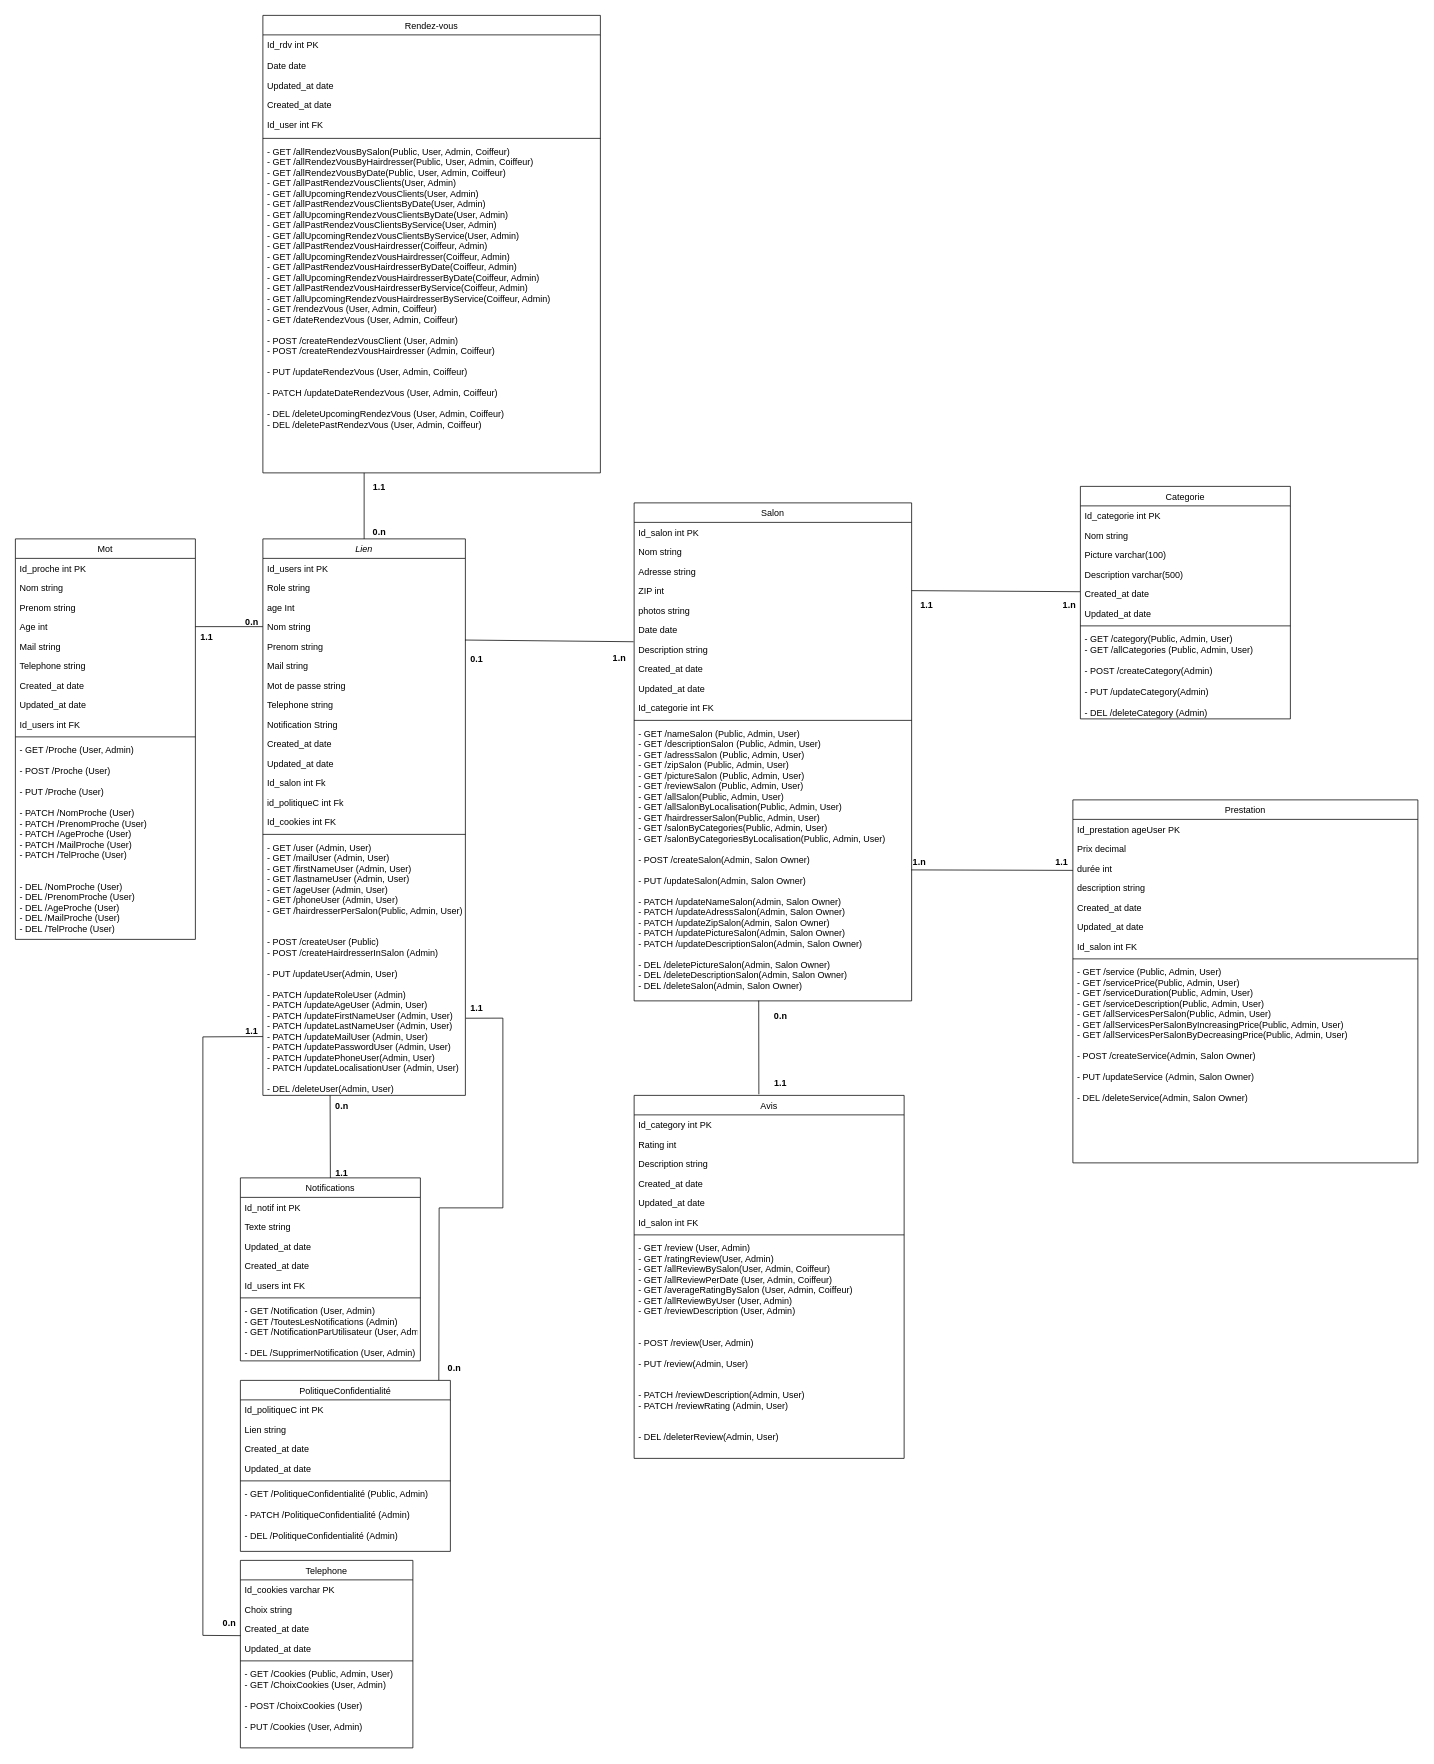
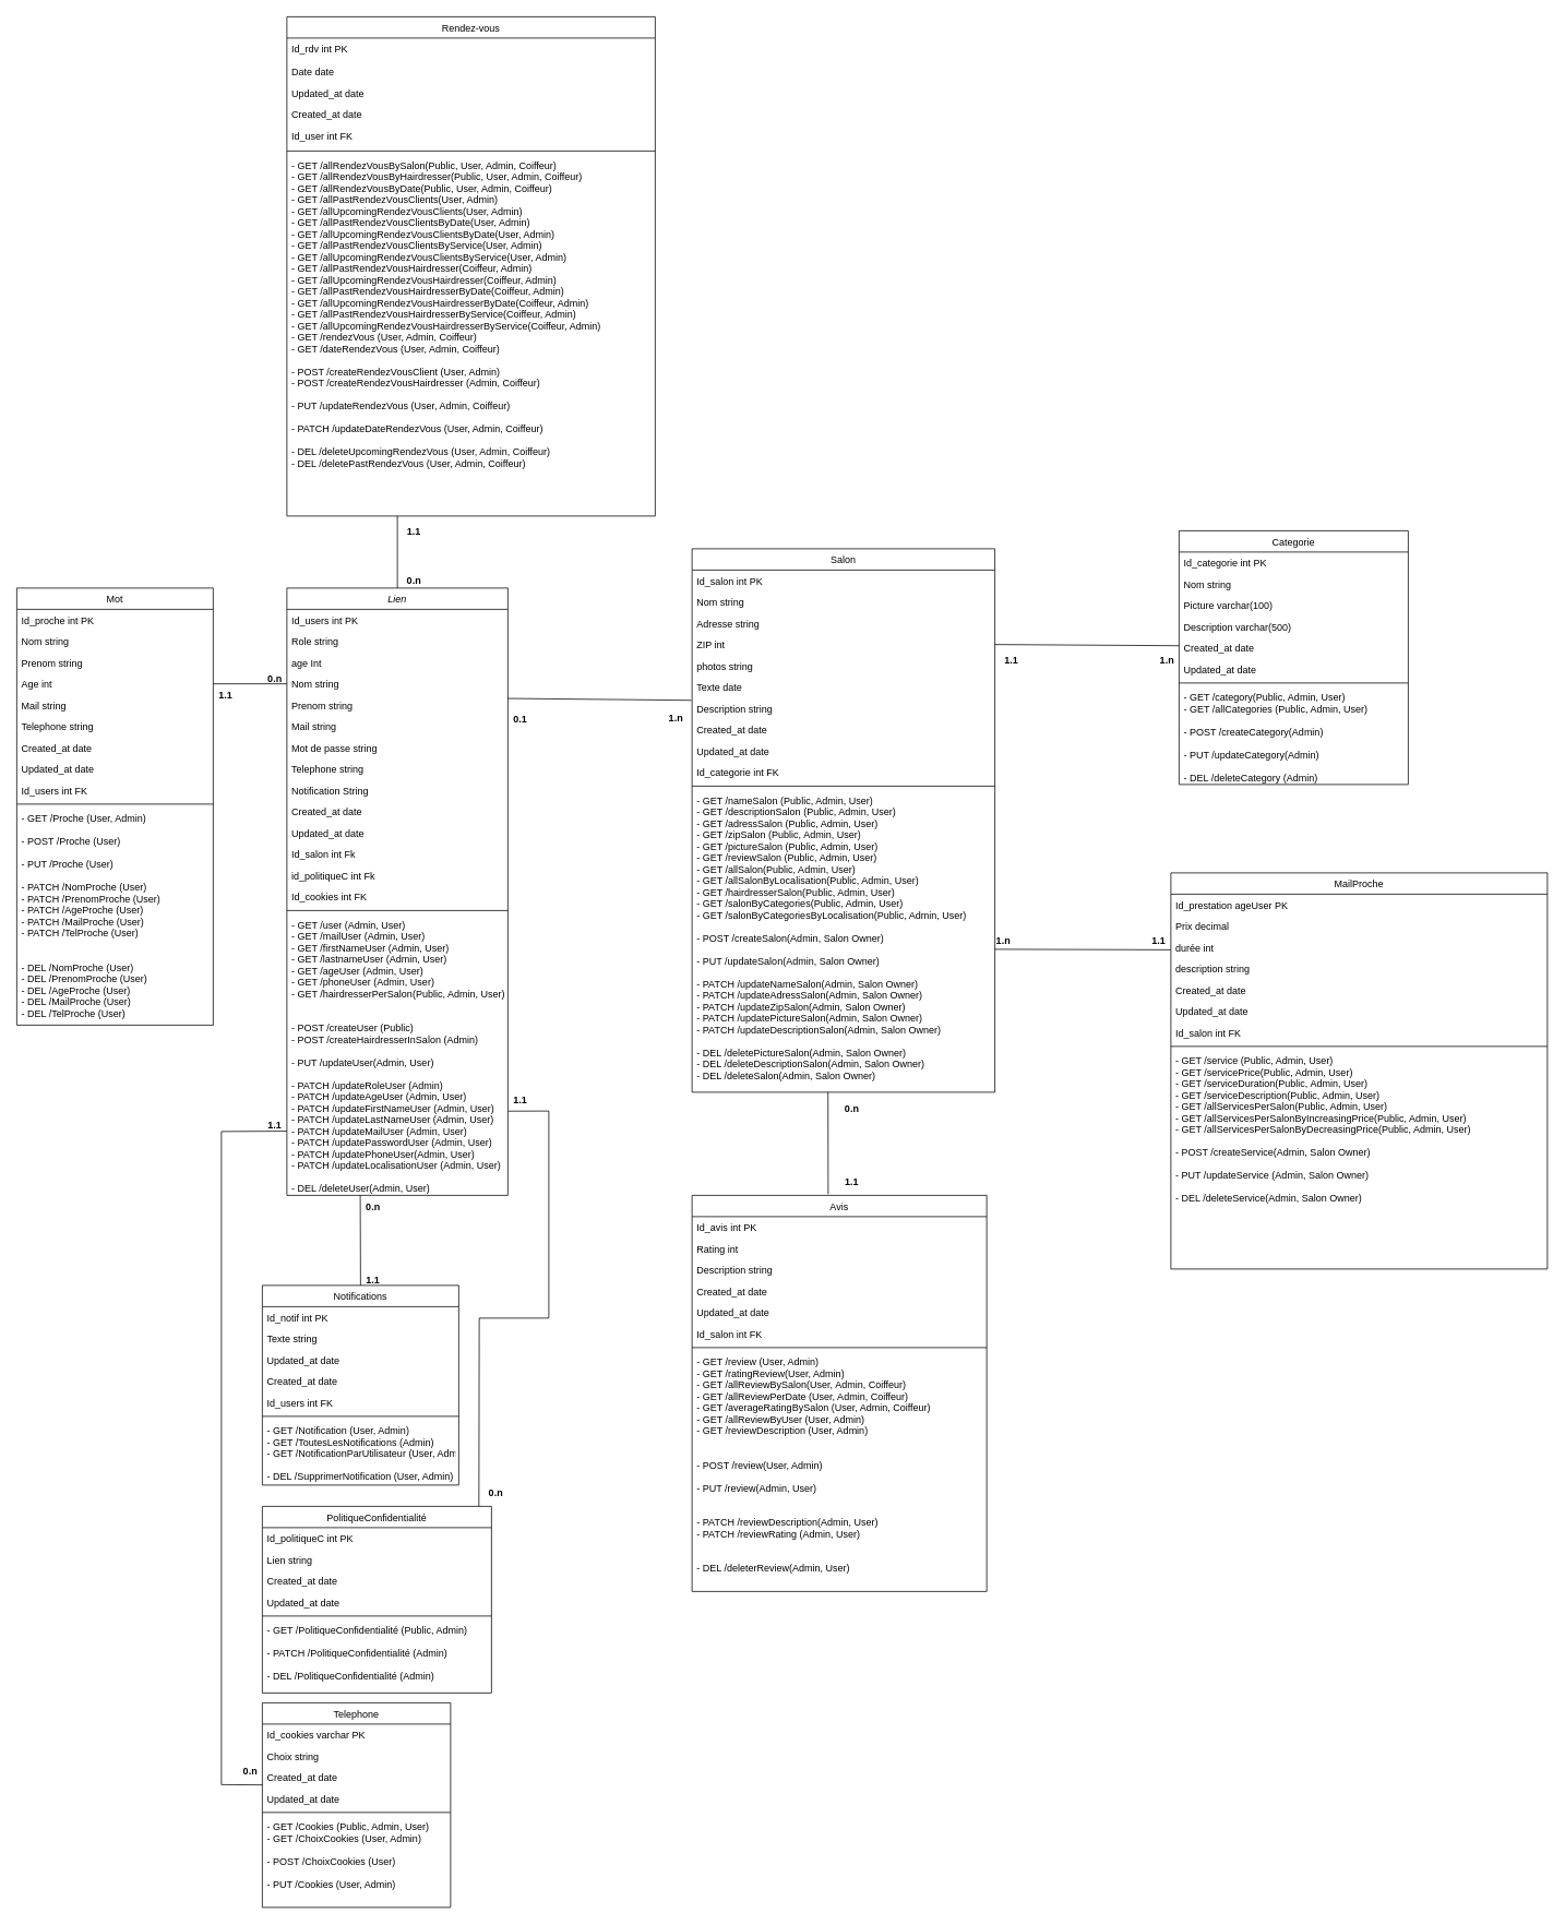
- <mxCell id="25" value="Date date" style="text;align=left;verticalAlign=top;spacingLeft=4;spacingRight=4;overflow=hidden;rotatable=0;points=[[0,0.5],[1,0.5]];portConstraint=eastwest;rounded=0;shadow=0;html=0;" parent="19" vertex="1"><mxGeometry y="156" width="370" height="26" as="geometry" /></mxCell>
+ <mxCell id="25" value="Texte date" style="text;align=left;verticalAlign=top;spacingLeft=4;spacingRight=4;overflow=hidden;rotatable=0;points=[[0,0.5],[1,0.5]];portConstraint=eastwest;rounded=0;shadow=0;html=0;" parent="19" vertex="1"><mxGeometry y="156" width="370" height="26" as="geometry" /></mxCell>
- <mxCell id="32" value="Prestation" style="swimlane;fontStyle=0;align=center;verticalAlign=top;childLayout=stackLayout;horizontal=1;startSize=26;horizontalStack=0;resizeParent=1;resizeLast=0;collapsible=1;marginBottom=0;rounded=0;shadow=0;strokeWidth=1;" parent="1" vertex="1"><mxGeometry x="1430" y="1066" width="460" height="484" as="geometry"><mxRectangle x="550" y="140" width="160" height="26" as="alternateBounds" /></mxGeometry></mxCell>
+ <mxCell id="32" value="MailProche" style="swimlane;fontStyle=0;align=center;verticalAlign=top;childLayout=stackLayout;horizontal=1;startSize=26;horizontalStack=0;resizeParent=1;resizeLast=0;collapsible=1;marginBottom=0;rounded=0;shadow=0;strokeWidth=1;" parent="1" vertex="1"><mxGeometry x="1430" y="1066" width="460" height="484" as="geometry"><mxRectangle x="550" y="140" width="160" height="26" as="alternateBounds" /></mxGeometry></mxCell>
- <mxCell id="67" value="Id_category int PK" style="text;align=left;verticalAlign=top;spacingLeft=4;spacingRight=4;overflow=hidden;rotatable=0;points=[[0,0.5],[1,0.5]];portConstraint=eastwest;" parent="66" vertex="1"><mxGeometry y="26" width="360" height="26" as="geometry" /></mxCell>
+ <mxCell id="67" value="Id_avis int PK" style="text;align=left;verticalAlign=top;spacingLeft=4;spacingRight=4;overflow=hidden;rotatable=0;points=[[0,0.5],[1,0.5]];portConstraint=eastwest;" parent="66" vertex="1"><mxGeometry y="26" width="360" height="26" as="geometry" /></mxCell>
